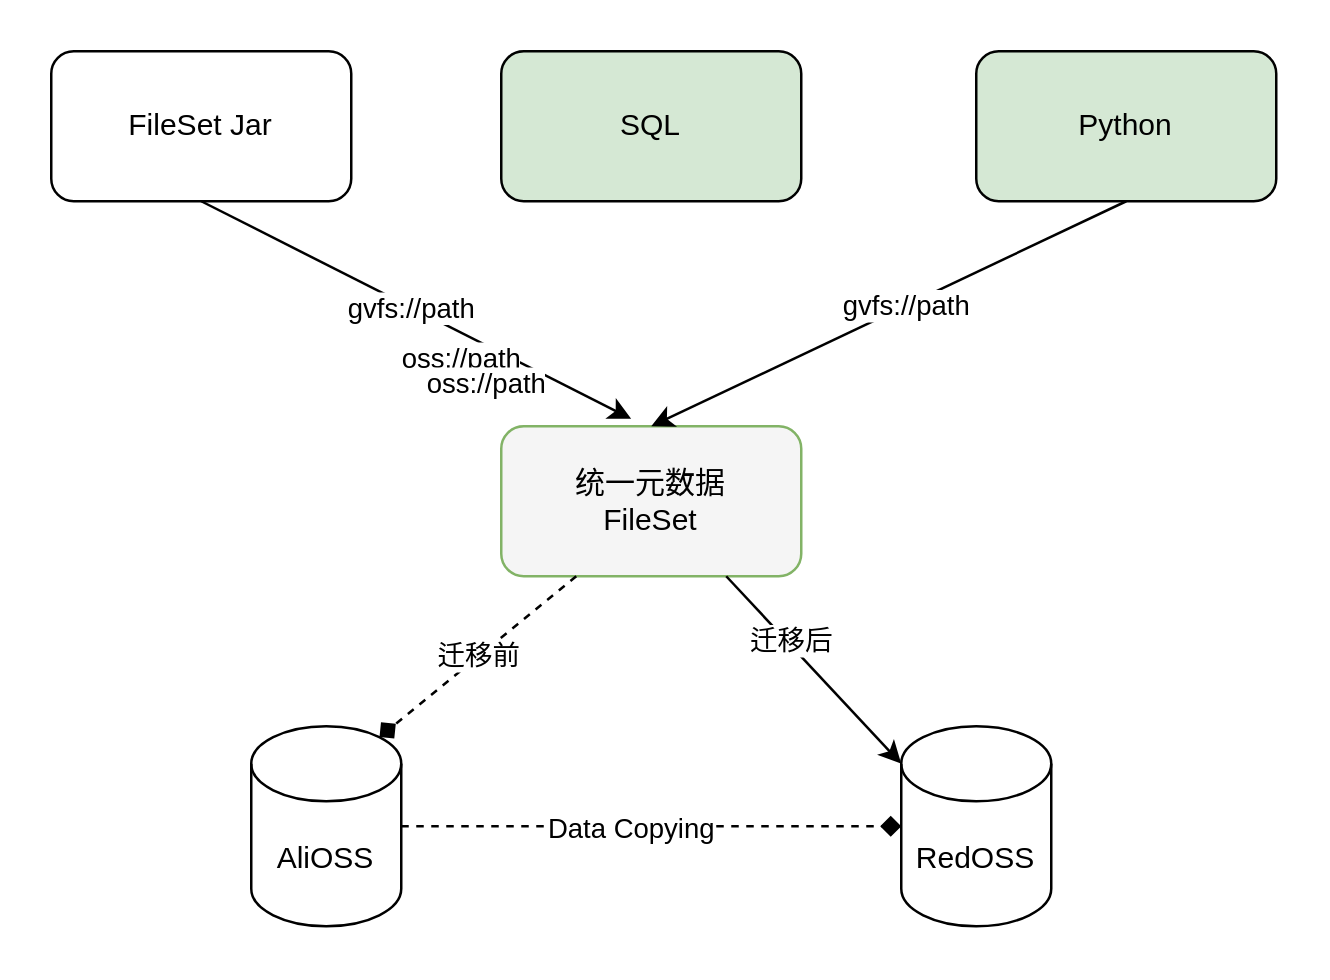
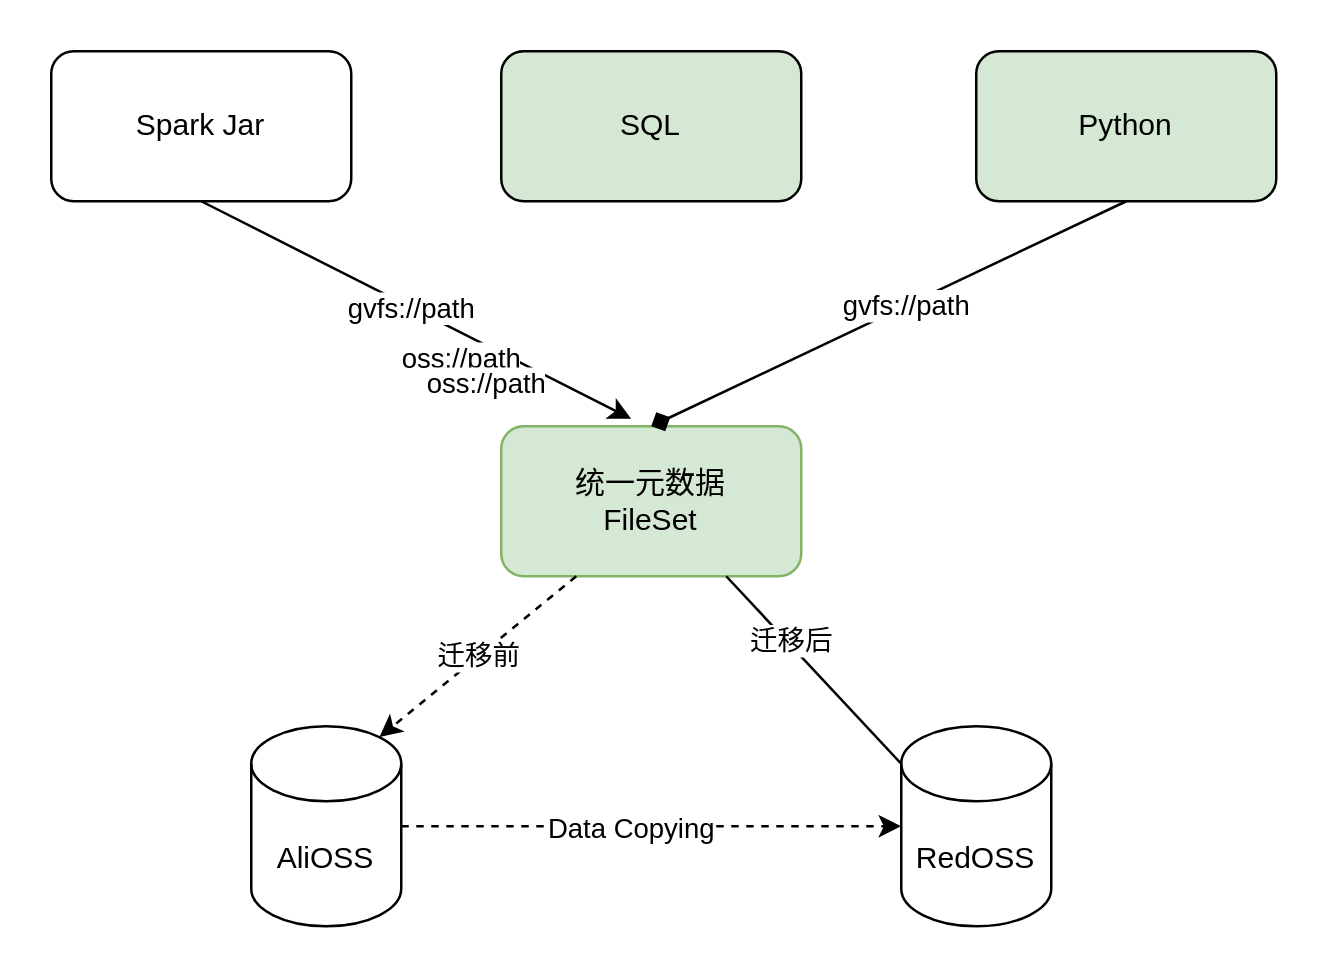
- <mxCell id="2" value="FileSet Jar" style="rounded=1;whiteSpace=wrap;html=1;" vertex="1" parent="1"><mxGeometry x="20" y="20" width="120" height="60" as="geometry" /></mxCell>
+ <mxCell id="2" value="Spark Jar" style="rounded=1;whiteSpace=wrap;html=1;" vertex="1" parent="1"><mxGeometry x="20" y="20" width="120" height="60" as="geometry" /></mxCell>
- <mxCell id="8" value="" style="endArrow=classic;html=1;rounded=0;exitX=0.5;exitY=1;exitDx=0;exitDy=0;entryX=0.5;entryY=0;entryDx=0;entryDy=0;" edge="1" parent="1" source="4" target="5"><mxGeometry width="50" height="50" relative="1" as="geometry"><mxPoint x="390" y="270" as="sourcePoint" /><mxPoint x="440" y="220" as="targetPoint" /></mxGeometry></mxCell>
+ <mxCell id="8" value="" style="endArrow=diamond;html=1;rounded=0;exitX=0.5;exitY=1;exitDx=0;exitDy=0;entryX=0.5;entryY=0;entryDx=0;entryDy=0;" edge="1" parent="1" source="4" target="5"><mxGeometry width="50" height="50" relative="1" as="geometry"><mxPoint x="390" y="270" as="sourcePoint" /><mxPoint x="440" y="220" as="targetPoint" /></mxGeometry></mxCell>
- <mxCell id="5" value="统一元数据&lt;div&gt;FileSet&lt;/div&gt;" style="rounded=1;whiteSpace=wrap;html=1;fillColor=#f5f5f5;strokeColor=#82b366;" vertex="1" parent="1"><mxGeometry x="200" y="170" width="120" height="60" as="geometry" /></mxCell>
+ <mxCell id="5" value="统一元数据&lt;div&gt;FileSet&lt;/div&gt;" style="rounded=1;whiteSpace=wrap;html=1;fillColor=#d5e8d4;strokeColor=#82b366;" vertex="1" parent="1"><mxGeometry x="200" y="170" width="120" height="60" as="geometry" /></mxCell>
- <mxCell id="14" value="迁移前" style="endArrow=diamond;html=1;rounded=0;exitX=0.25;exitY=1;exitDx=0;exitDy=0;entryX=0.855;entryY=0;entryDx=0;entryDy=4.35;entryPerimeter=0;dashed=1;" edge="1" parent="1" source="5" target="12"><mxGeometry width="50" height="50" relative="1" as="geometry"><mxPoint x="270" y="290" as="sourcePoint" /><mxPoint x="320" y="240" as="targetPoint" /></mxGeometry></mxCell>
+ <mxCell id="14" value="迁移前" style="endArrow=classic;html=1;rounded=0;exitX=0.25;exitY=1;exitDx=0;exitDy=0;entryX=0.855;entryY=0;entryDx=0;entryDy=4.35;entryPerimeter=0;dashed=1;" edge="1" parent="1" source="5" target="12"><mxGeometry width="50" height="50" relative="1" as="geometry"><mxPoint x="270" y="290" as="sourcePoint" /><mxPoint x="320" y="240" as="targetPoint" /></mxGeometry></mxCell>
- <mxCell id="17" value="" style="endArrow=classic;html=1;rounded=0;exitX=0.75;exitY=1;exitDx=0;exitDy=0;entryX=0;entryY=0;entryDx=0;entryDy=15;entryPerimeter=0;" edge="1" parent="1" source="5" target="13"><mxGeometry width="50" height="50" relative="1" as="geometry"><mxPoint x="220" y="320" as="sourcePoint" /><mxPoint x="270" y="270" as="targetPoint" /></mxGeometry></mxCell>
+ <mxCell id="17" value="" style="endArrow=none;html=1;rounded=0;exitX=0.75;exitY=1;exitDx=0;exitDy=0;entryX=0;entryY=0;entryDx=0;entryDy=15;entryPerimeter=0;" edge="1" parent="1" source="5" target="13"><mxGeometry width="50" height="50" relative="1" as="geometry"><mxPoint x="220" y="320" as="sourcePoint" /><mxPoint x="270" y="270" as="targetPoint" /></mxGeometry></mxCell>
- <mxCell id="10" value="" style="edgeStyle=orthogonalEdgeStyle;rounded=0;orthogonalLoop=1;jettySize=auto;html=1;dashed=1;endArrow=diamond;" edge="1" parent="1" source="12" target="13"><mxGeometry relative="1" as="geometry" /></mxCell>
+ <mxCell id="10" value="" style="edgeStyle=orthogonalEdgeStyle;rounded=0;orthogonalLoop=1;jettySize=auto;html=1;dashed=1;" edge="1" parent="1" source="12" target="13"><mxGeometry relative="1" as="geometry" /></mxCell>
